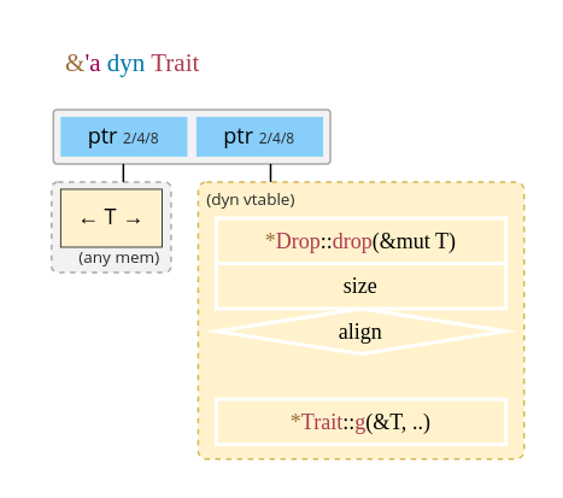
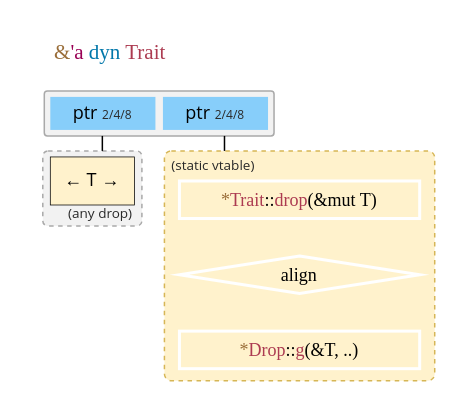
- <mxCell id="12" value="(dyn vtable)" style="text;whiteSpace=wrap;html=1;fontFamily=Open Sans;fontSource=https%3A%2F%2Ffonts.googleapis.com%2Fcss%3Ffamily%3DOpen%2BSans;fontColor=#292929;fontSize=9;align=left;labelPosition=center;verticalLabelPosition=middle;verticalAlign=middle;" vertex="1" parent="1"><mxGeometry x="112" y="100" width="70" height="20" as="geometry" /></mxCell>
+ <mxCell id="12" value="(static vtable)" style="text;whiteSpace=wrap;html=1;fontFamily=Open Sans;fontSource=https%3A%2F%2Ffonts.googleapis.com%2Fcss%3Ffamily%3DOpen%2BSans;fontColor=#292929;fontSize=9;align=left;labelPosition=center;verticalLabelPosition=middle;verticalAlign=middle;" vertex="1" parent="1"><mxGeometry x="112" y="100" width="70" height="20" as="geometry" /></mxCell>
- <mxCell id="13" value="&lt;font style=&quot;color: rgb(154, 110, 58);&quot;&gt;*&lt;/font&gt;&lt;font style=&quot;color: rgb(172, 59, 81);&quot;&gt;Drop&lt;/font&gt;::&lt;font style=&quot;color: rgb(172, 59, 81);&quot;&gt;drop&lt;/font&gt;(&amp;amp;mut T)" style="rounded=0;whiteSpace=wrap;html=1;strokeColor=#FFFFFF;fillColor=none;strokeWidth=2;fontFamily=Fira Code;fontSource=https%3A%2F%2Ffonts.googleapis.com%2Fcss%3Ffamily%3DFira%2BCode;" vertex="1" parent="1"><mxGeometry x="119" y="120" width="160" height="25" as="geometry" /></mxCell>
+ <mxCell id="13" value="&lt;font style=&quot;color: rgb(154, 110, 58);&quot;&gt;*&lt;/font&gt;&lt;font style=&quot;color: rgb(172, 59, 81);&quot;&gt;Trait&lt;/font&gt;::&lt;font style=&quot;color: rgb(172, 59, 81);&quot;&gt;drop&lt;/font&gt;(&amp;amp;mut T)" style="rounded=0;whiteSpace=wrap;html=1;strokeColor=#FFFFFF;fillColor=none;strokeWidth=2;fontFamily=Fira Code;fontSource=https%3A%2F%2Ffonts.googleapis.com%2Fcss%3Ffamily%3DFira%2BCode;" vertex="1" parent="1"><mxGeometry x="119" y="120" width="160" height="25" as="geometry" /></mxCell>
- <mxCell id="8" value="(any mem)" style="text;whiteSpace=wrap;html=1;fontFamily=Open Sans;fontSource=https%3A%2F%2Ffonts.googleapis.com%2Fcss%3Ffamily%3DOpen%2BSans;fontColor=#292929;fontSize=9;align=right;" vertex="1" parent="1"><mxGeometry x="20" y="130" width="70" height="20" as="geometry" /></mxCell>
+ <mxCell id="8" value="(any drop)" style="text;whiteSpace=wrap;html=1;fontFamily=Open Sans;fontSource=https%3A%2F%2Ffonts.googleapis.com%2Fcss%3Ffamily%3DOpen%2BSans;fontColor=#292929;fontSize=9;align=right;" vertex="1" parent="1"><mxGeometry x="20" y="130" width="70" height="20" as="geometry" /></mxCell>
- <mxCell id="14" value="size" style="rounded=0;whiteSpace=wrap;html=1;strokeColor=#FFFFFF;fillColor=none;strokeWidth=2;fontFamily=Fira Code;fontSource=https%3A%2F%2Ffonts.googleapis.com%2Fcss%3Ffamily%3DFira%2BCode;" vertex="1" parent="1"><mxGeometry x="119" y="145" width="160" height="25" as="geometry" /></mxCell>
- <mxCell id="16" value="&lt;font style=&quot;color: rgb(154, 110, 58);&quot;&gt;*&lt;/font&gt;&lt;font style=&quot;color: rgb(172, 59, 81);&quot;&gt;Trait&lt;/font&gt;::&lt;font style=&quot;color: rgb(172, 59, 81);&quot;&gt;g&lt;/font&gt;(&amp;amp;T, ..)" style="rounded=0;whiteSpace=wrap;html=1;strokeColor=#FFFFFF;fillColor=none;strokeWidth=2;fontFamily=Fira Code;fontSource=https%3A%2F%2Ffonts.googleapis.com%2Fcss%3Ffamily%3DFira%2BCode;" vertex="1" parent="1"><mxGeometry x="119" y="220" width="160" height="25" as="geometry" /></mxCell>
+ <mxCell id="16" value="&lt;font style=&quot;color: rgb(154, 110, 58);&quot;&gt;*&lt;/font&gt;&lt;font style=&quot;color: rgb(172, 59, 81);&quot;&gt;Drop&lt;/font&gt;::&lt;font style=&quot;color: rgb(172, 59, 81);&quot;&gt;g&lt;/font&gt;(&amp;amp;T, ..)" style="rounded=0;whiteSpace=wrap;html=1;strokeColor=#FFFFFF;fillColor=none;strokeWidth=2;fontFamily=Fira Code;fontSource=https%3A%2F%2Ffonts.googleapis.com%2Fcss%3Ffamily%3DFira%2BCode;" vertex="1" parent="1"><mxGeometry x="119" y="220" width="160" height="25" as="geometry" /></mxCell>
